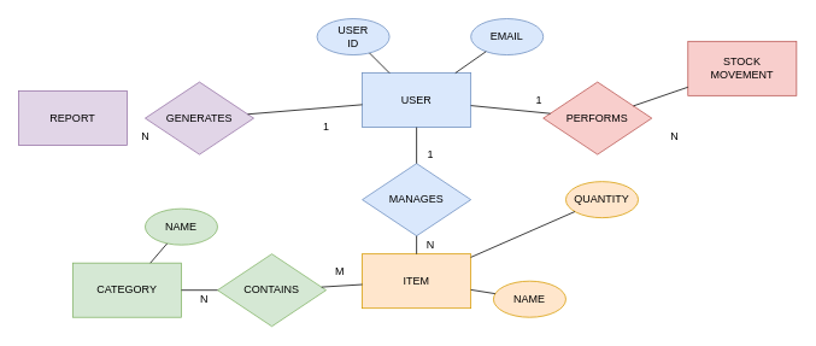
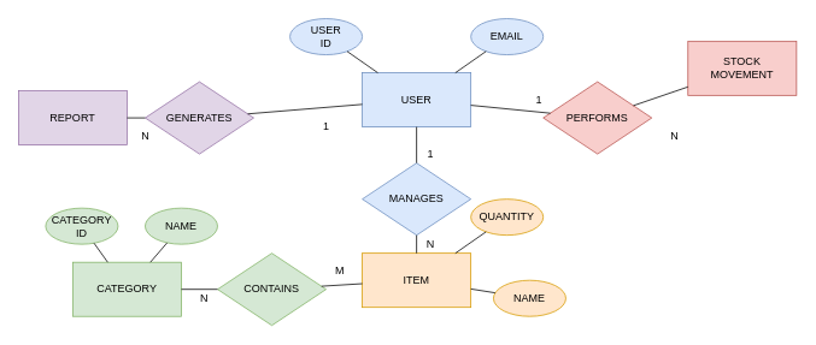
- <mxCell id="7" value="USER&#10;ID" style="ellipse;whiteSpace=wrap;html=1;fillColor=#dae8fc;strokeColor=#6c8ebf;" parent="1" vertex="1"><mxGeometry x="350" y="20" width="80" height="40" as="geometry" /></mxCell>
+ <mxCell id="7" value="USER&#10;ID" style="ellipse;whiteSpace=wrap;html=1;fillColor=#dae8fc;strokeColor=#6c8ebf;" parent="1" vertex="1"><mxGeometry x="320" y="20" width="80" height="40" as="geometry" /></mxCell>
+ <mxCell id="37" value="" style="endArrow=none;html=1;rounded=0;" parent="1" source="16" target="6" edge="1"><mxGeometry relative="1" as="geometry" /></mxCell>
- <mxCell id="12" value="QUANTITY" style="ellipse;whiteSpace=wrap;html=1;fillColor=#ffe6cc;strokeColor=#d79b00;" parent="1" vertex="1"><mxGeometry x="625" y="200" width="80" height="40" as="geometry" /></mxCell>
+ <mxCell id="12" value="QUANTITY" style="ellipse;whiteSpace=wrap;html=1;fillColor=#ffe6cc;strokeColor=#d79b00;" parent="1" vertex="1"><mxGeometry x="520" y="220" width="80" height="40" as="geometry" /></mxCell>
+ <mxCell id="9" value="CATEGORY&#10;ID" style="ellipse;whiteSpace=wrap;html=1;fillColor=#d5e8d4;strokeColor=#82b366;" parent="1" vertex="1"><mxGeometry x="50" y="230" width="80" height="40" as="geometry" /></mxCell>
+ <mxCell id="19" value="" style="endArrow=none;html=1;rounded=0;" parent="1" source="3" target="9" edge="1"><mxGeometry relative="1" as="geometry" /></mxCell>
